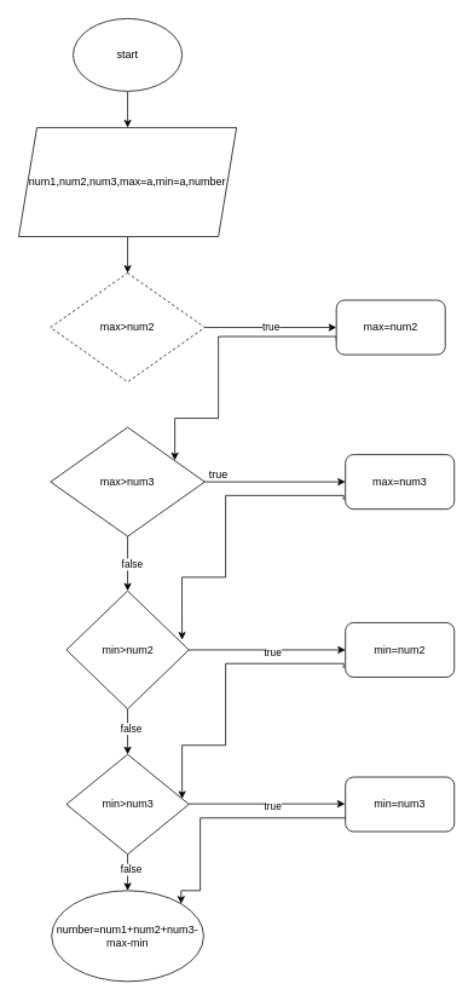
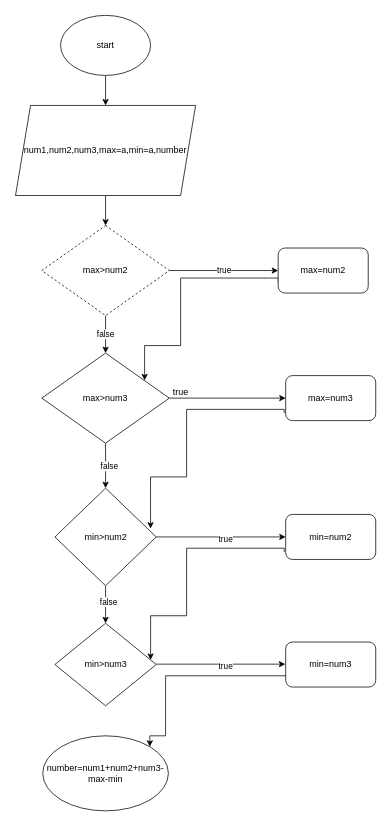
+ <mxCell id="7" value="false" style="edgeStyle=orthogonalEdgeStyle;rounded=0;orthogonalLoop=1;jettySize=auto;html=1;entryX=0.5;entryY=0;entryDx=0;entryDy=0;" parent="1" source="8" target="12" edge="1"><mxGeometry relative="1" as="geometry" /></mxCell>
- <mxCell id="22" style="edgeStyle=orthogonalEdgeStyle;rounded=0;orthogonalLoop=1;jettySize=auto;html=1;entryX=0.5;entryY=0;entryDx=0;entryDy=0;" parent="1" source="24" target="27" edge="1"><mxGeometry relative="1" as="geometry"><mxPoint x="80" y="1390" as="targetPoint" /></mxGeometry></mxCell>
- <mxCell id="23" value="false" style="edgeLabel;html=1;align=center;verticalAlign=middle;resizable=0;points=[];" parent="22" vertex="1" connectable="0"><mxGeometry x="-0.196" y="3" relative="1" as="geometry"><mxPoint as="offset" /></mxGeometry></mxCell>
